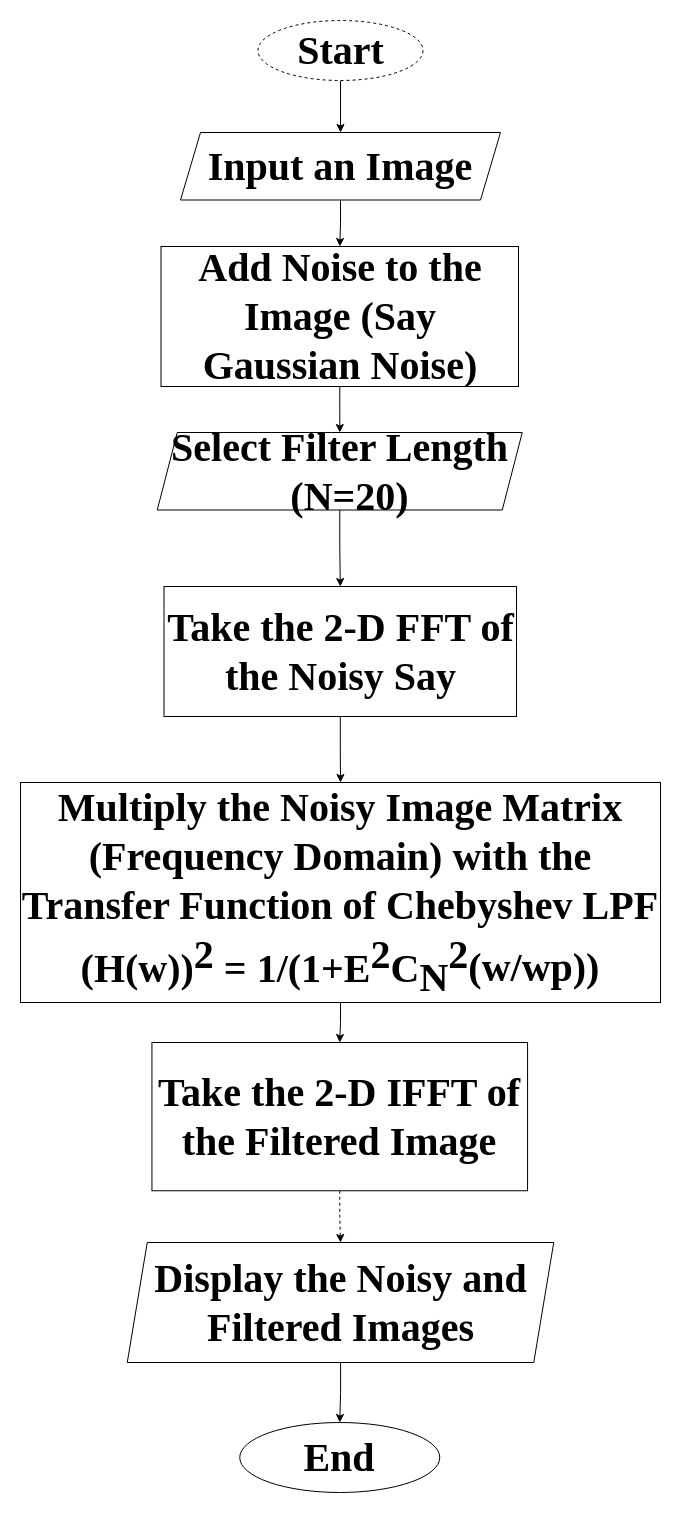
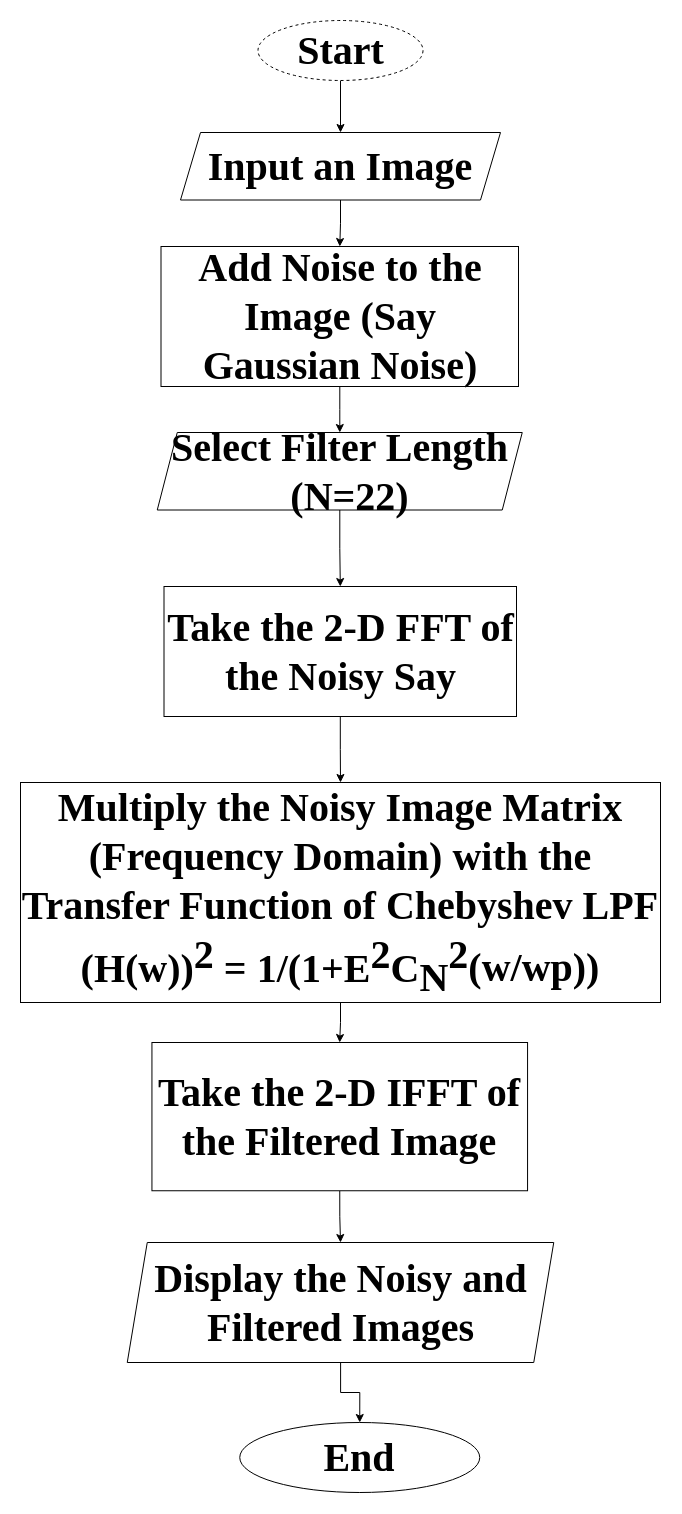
- <mxCell id="12" value="&lt;b style=&quot;border-color: var(--border-color); font-size: 40px;&quot;&gt;&lt;font style=&quot;border-color: var(--border-color); font-size: 40px;&quot; face=&quot;Times New Roman&quot;&gt;&amp;nbsp;Select Filter Length&amp;nbsp; &amp;nbsp; (N=20)&lt;/font&gt;&lt;/b&gt;" style="shape=parallelogram;perimeter=parallelogramPerimeter;whiteSpace=wrap;html=1;fixedSize=1;fontSize=40;" parent="1" vertex="1"><mxGeometry x="156.75" y="432" width="365" height="77.5" as="geometry" /></mxCell>
+ <mxCell id="12" value="&lt;b style=&quot;border-color: var(--border-color); font-size: 40px;&quot;&gt;&lt;font style=&quot;border-color: var(--border-color); font-size: 40px;&quot; face=&quot;Times New Roman&quot;&gt;&amp;nbsp;Select Filter Length&amp;nbsp; &amp;nbsp; (N=22)&lt;/font&gt;&lt;/b&gt;" style="shape=parallelogram;perimeter=parallelogramPerimeter;whiteSpace=wrap;html=1;fixedSize=1;fontSize=40;" parent="1" vertex="1"><mxGeometry x="156.75" y="432" width="365" height="77.5" as="geometry" /></mxCell>
- <mxCell id="17" style="edgeStyle=orthogonalEdgeStyle;rounded=0;orthogonalLoop=1;jettySize=auto;html=1;exitX=0.5;exitY=1;exitDx=0;exitDy=0;entryX=0.5;entryY=0;entryDx=0;entryDy=0;fontSize=40;dashed=1;" parent="1" source="18" target="10" edge="1"><mxGeometry relative="1" as="geometry" /></mxCell>
+ <mxCell id="17" style="edgeStyle=orthogonalEdgeStyle;rounded=0;orthogonalLoop=1;jettySize=auto;html=1;exitX=0.5;exitY=1;exitDx=0;exitDy=0;entryX=0.5;entryY=0;entryDx=0;entryDy=0;fontSize=40;" parent="1" source="18" target="10" edge="1"><mxGeometry relative="1" as="geometry" /></mxCell>
- <mxCell id="8" value="&lt;b style=&quot;font-size: 40px;&quot;&gt;&lt;font face=&quot;Times New Roman&quot; style=&quot;font-size: 40px;&quot;&gt;End&lt;/font&gt;&lt;/b&gt;" style="ellipse;whiteSpace=wrap;html=1;fontSize=40;" parent="1" vertex="1"><mxGeometry x="239.25" y="1422" width="200" height="70" as="geometry" /></mxCell>
+ <mxCell id="8" value="&lt;b style=&quot;font-size: 40px;&quot;&gt;&lt;font face=&quot;Times New Roman&quot; style=&quot;font-size: 40px;&quot;&gt;End&lt;/font&gt;&lt;/b&gt;" style="ellipse;whiteSpace=wrap;html=1;fontSize=40;" parent="1" vertex="1"><mxGeometry x="239.25" y="1422" width="240" height="70" as="geometry" /></mxCell>
